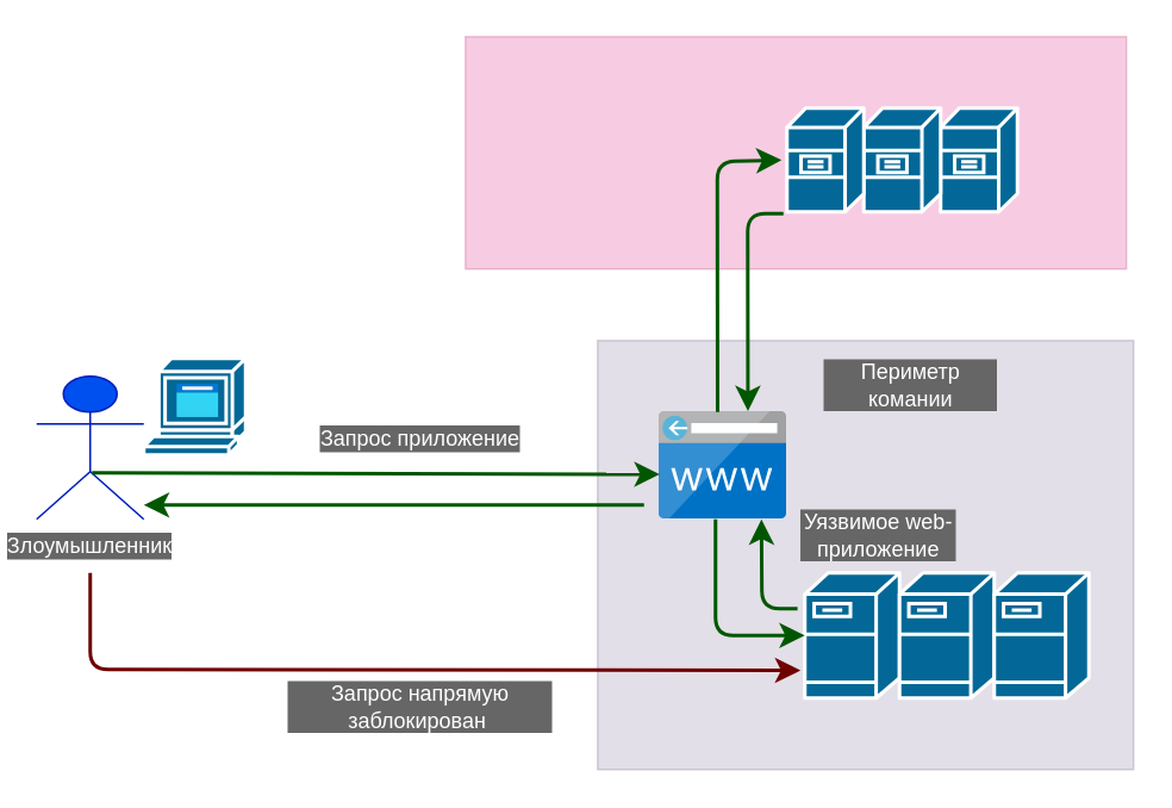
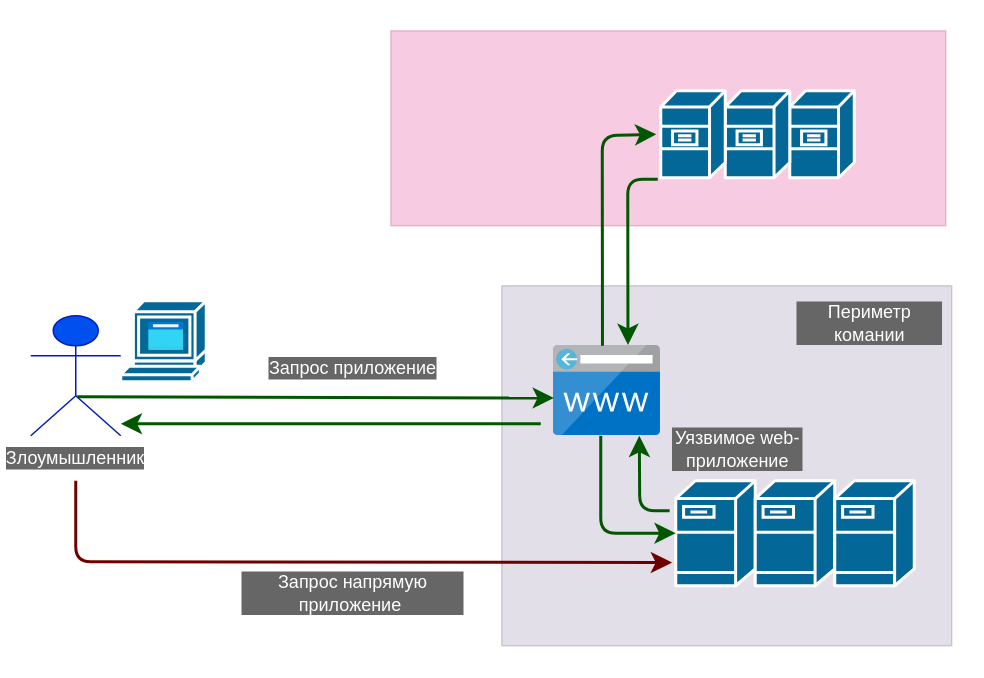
- <mxCell id="17" value="&lt;span style=&quot;&quot;&gt;Периметр комании&lt;/span&gt;" style="text;html=1;strokeColor=none;fillColor=none;align=center;verticalAlign=middle;whiteSpace=wrap;rounded=0;opacity=20;fontColor=#FFFFFF;labelBackgroundColor=#666666;" vertex="1" parent="1"><mxGeometry x="460" y="200" width="99" height="30" as="geometry" /></mxCell>
+ <mxCell id="17" value="&lt;span style=&quot;&quot;&gt;Периметр комании&lt;/span&gt;" style="text;html=1;strokeColor=none;fillColor=none;align=center;verticalAlign=middle;whiteSpace=wrap;rounded=0;opacity=20;fontColor=#FFFFFF;labelBackgroundColor=#666666;" vertex="1" parent="1"><mxGeometry x="530" y="200" width="99" height="30" as="geometry" /></mxCell>
- <mxCell id="20" value="Запрос напрямую заблокирован&amp;nbsp;" style="text;align=center;verticalAlign=middle;whiteSpace=wrap;rounded=0;opacity=20;labelBackgroundColor=#666666;html=1;fontColor=#FFFFFF;" vertex="1" parent="1"><mxGeometry x="160" y="380" width="150" height="30" as="geometry" /></mxCell>
+ <mxCell id="20" value="Запрос напрямую приложение&amp;nbsp;" style="text;align=center;verticalAlign=middle;whiteSpace=wrap;rounded=0;opacity=20;labelBackgroundColor=#666666;html=1;fontColor=#FFFFFF;" vertex="1" parent="1"><mxGeometry x="160" y="380" width="150" height="30" as="geometry" /></mxCell>
